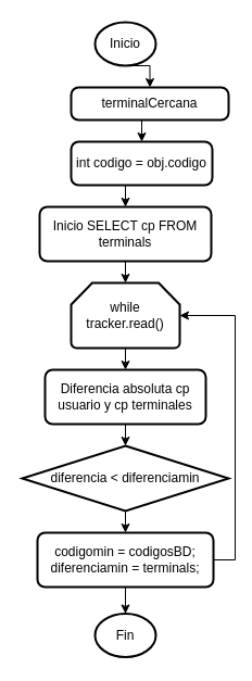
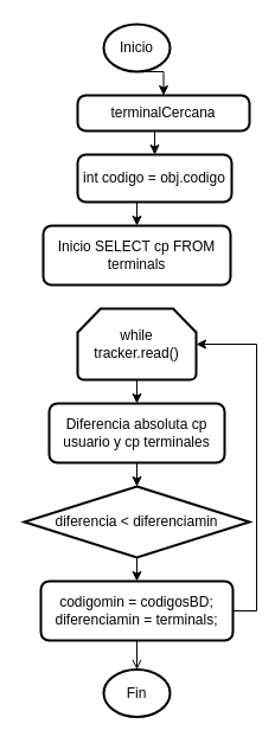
- <mxCell id="16" style="edgeStyle=orthogonalEdgeStyle;rounded=0;orthogonalLoop=1;jettySize=auto;html=1;exitX=0.5;exitY=1;exitDx=0;exitDy=0;entryX=0.5;entryY=0;entryDx=0;entryDy=0;entryPerimeter=0;" edge="1" parent="1" source="9" target="11"><mxGeometry relative="1" as="geometry" /></mxCell>
- <mxCell id="19" style="edgeStyle=orthogonalEdgeStyle;rounded=0;orthogonalLoop=1;jettySize=auto;html=1;exitX=0.5;exitY=1;exitDx=0;exitDy=0;entryX=0.5;entryY=0;entryDx=0;entryDy=0;entryPerimeter=0;" edge="1" parent="1" source="15" target="4"><mxGeometry relative="1" as="geometry" /></mxCell>
+ <mxCell id="19" style="edgeStyle=orthogonalEdgeStyle;rounded=0;orthogonalLoop=1;jettySize=auto;html=1;exitX=0.5;exitY=1;exitDx=0;exitDy=0;entryX=0.5;entryY=0;entryDx=0;entryDy=0;entryPerimeter=0;endArrow=open;" edge="1" parent="1" source="15" target="4"><mxGeometry relative="1" as="geometry" /></mxCell>
